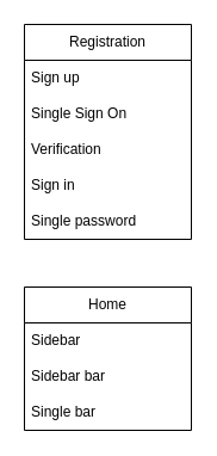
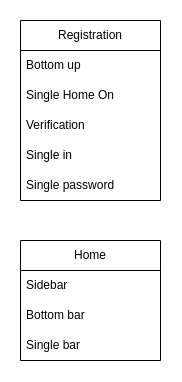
- <mxCell id="3" value="Sign up" style="text;strokeColor=none;fillColor=none;align=left;verticalAlign=middle;spacingLeft=4;spacingRight=4;overflow=hidden;points=[[0,0.5],[1,0.5]];portConstraint=eastwest;rotatable=0;whiteSpace=wrap;html=1;" vertex="1" parent="2"><mxGeometry y="30" width="140" height="30" as="geometry" /></mxCell>
+ <mxCell id="3" value="Bottom up" style="text;strokeColor=none;fillColor=none;align=left;verticalAlign=middle;spacingLeft=4;spacingRight=4;overflow=hidden;points=[[0,0.5],[1,0.5]];portConstraint=eastwest;rotatable=0;whiteSpace=wrap;html=1;" vertex="1" parent="2"><mxGeometry y="30" width="140" height="30" as="geometry" /></mxCell>
- <mxCell id="4" value="Single Sign On" style="text;strokeColor=none;fillColor=none;align=left;verticalAlign=middle;spacingLeft=4;spacingRight=4;overflow=hidden;points=[[0,0.5],[1,0.5]];portConstraint=eastwest;rotatable=0;whiteSpace=wrap;html=1;" vertex="1" parent="2"><mxGeometry y="60" width="140" height="30" as="geometry" /></mxCell>
+ <mxCell id="4" value="Single Home On" style="text;strokeColor=none;fillColor=none;align=left;verticalAlign=middle;spacingLeft=4;spacingRight=4;overflow=hidden;points=[[0,0.5],[1,0.5]];portConstraint=eastwest;rotatable=0;whiteSpace=wrap;html=1;" vertex="1" parent="2"><mxGeometry y="60" width="140" height="30" as="geometry" /></mxCell>
- <mxCell id="6" value="Sign in" style="text;strokeColor=none;fillColor=none;align=left;verticalAlign=middle;spacingLeft=4;spacingRight=4;overflow=hidden;points=[[0,0.5],[1,0.5]];portConstraint=eastwest;rotatable=0;whiteSpace=wrap;html=1;" vertex="1" parent="2"><mxGeometry y="120" width="140" height="30" as="geometry" /></mxCell>
+ <mxCell id="6" value="Single in" style="text;strokeColor=none;fillColor=none;align=left;verticalAlign=middle;spacingLeft=4;spacingRight=4;overflow=hidden;points=[[0,0.5],[1,0.5]];portConstraint=eastwest;rotatable=0;whiteSpace=wrap;html=1;" vertex="1" parent="2"><mxGeometry y="120" width="140" height="30" as="geometry" /></mxCell>
- <mxCell id="10" value="Sidebar bar" style="text;strokeColor=none;fillColor=none;align=left;verticalAlign=middle;spacingLeft=4;spacingRight=4;overflow=hidden;points=[[0,0.5],[1,0.5]];portConstraint=eastwest;rotatable=0;whiteSpace=wrap;html=1;" vertex="1" parent="8"><mxGeometry y="60" width="140" height="30" as="geometry" /></mxCell>
+ <mxCell id="10" value="Bottom bar" style="text;strokeColor=none;fillColor=none;align=left;verticalAlign=middle;spacingLeft=4;spacingRight=4;overflow=hidden;points=[[0,0.5],[1,0.5]];portConstraint=eastwest;rotatable=0;whiteSpace=wrap;html=1;" vertex="1" parent="8"><mxGeometry y="60" width="140" height="30" as="geometry" /></mxCell>
